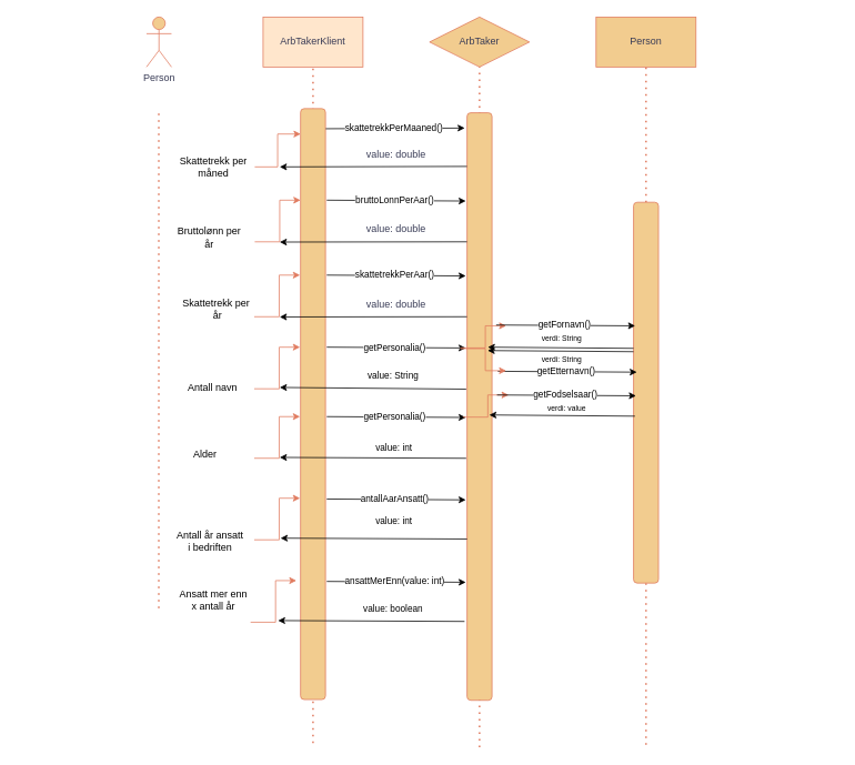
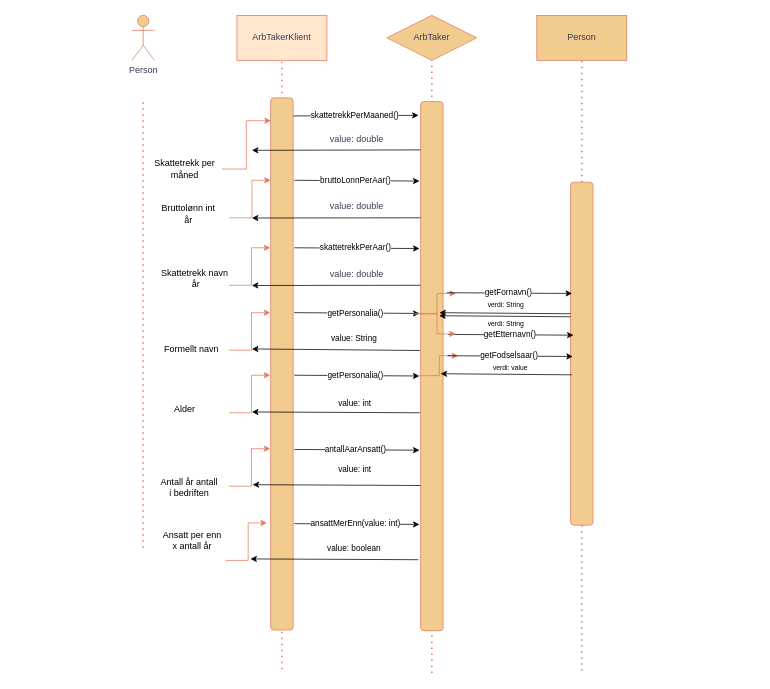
- <mxCell id="19" value="Skattetrekk per&lt;br&gt;måned" style="text;html=1;align=center;verticalAlign=middle;resizable=0;points=[];autosize=1;strokeColor=none;fillColor=none;fontSize=12;" vertex="1" parent="1"><mxGeometry x="205" y="180" width="100" height="40" as="geometry" /></mxCell>
+ <mxCell id="19" value="Skattetrekk per&lt;br&gt;måned" style="text;html=1;align=center;verticalAlign=middle;resizable=0;points=[];autosize=1;strokeColor=none;fillColor=none;fontSize=12;" vertex="1" parent="1"><mxGeometry x="195" y="205" width="100" height="40" as="geometry" /></mxCell>
- <mxCell id="20" value="Bruttolønn per&lt;br&gt;år" style="text;html=1;align=center;verticalAlign=middle;resizable=0;points=[];autosize=1;strokeColor=none;fillColor=none;fontSize=12;" vertex="1" parent="1"><mxGeometry x="200" y="265" width="100" height="40" as="geometry" /></mxCell>
+ <mxCell id="20" value="Bruttolønn int&lt;br&gt;år" style="text;html=1;align=center;verticalAlign=middle;resizable=0;points=[];autosize=1;strokeColor=none;fillColor=none;fontSize=12;" vertex="1" parent="1"><mxGeometry x="200" y="265" width="100" height="40" as="geometry" /></mxCell>
- <mxCell id="22" value="Skattetrekk per&amp;nbsp;&lt;br&gt;år" style="text;html=1;align=center;verticalAlign=middle;resizable=0;points=[];autosize=1;strokeColor=none;fillColor=none;fontSize=12;" vertex="1" parent="1"><mxGeometry x="205" y="350.94" width="110" height="40" as="geometry" /></mxCell>
+ <mxCell id="22" value="Skattetrekk navn&amp;nbsp;&lt;br&gt;år" style="text;html=1;align=center;verticalAlign=middle;resizable=0;points=[];autosize=1;strokeColor=none;fillColor=none;fontSize=12;" vertex="1" parent="1"><mxGeometry x="205" y="350.94" width="110" height="40" as="geometry" /></mxCell>
- <mxCell id="33" value="Antall navn" style="text;html=1;align=center;verticalAlign=middle;resizable=0;points=[];autosize=1;strokeColor=none;fillColor=none;fontSize=12;" vertex="1" parent="1"><mxGeometry x="204.38" y="450" width="100" height="30" as="geometry" /></mxCell>
+ <mxCell id="33" value="Formellt navn" style="text;html=1;align=center;verticalAlign=middle;resizable=0;points=[];autosize=1;strokeColor=none;fillColor=none;fontSize=12;" vertex="1" parent="1"><mxGeometry x="204.38" y="450" width="100" height="30" as="geometry" /></mxCell>
- <mxCell id="60" value="Antall år ansatt&lt;br&gt;i bedriften" style="text;html=1;align=center;verticalAlign=middle;resizable=0;points=[];autosize=1;strokeColor=none;fillColor=none;fontSize=12;" vertex="1" parent="1"><mxGeometry x="202" y="629" width="98" height="41" as="geometry" /></mxCell>
+ <mxCell id="60" value="Antall år antall&lt;br&gt;i bedriften" style="text;html=1;align=center;verticalAlign=middle;resizable=0;points=[];autosize=1;strokeColor=none;fillColor=none;fontSize=12;" vertex="1" parent="1"><mxGeometry x="202" y="629" width="98" height="41" as="geometry" /></mxCell>
- <mxCell id="66" value="Ansatt mer enn &lt;br&gt;x antall år" style="text;html=1;align=center;verticalAlign=middle;resizable=0;points=[];autosize=1;strokeColor=none;fillColor=none;fontSize=12;" vertex="1" parent="1"><mxGeometry x="205" y="699" width="99" height="41" as="geometry" /></mxCell>
+ <mxCell id="66" value="Ansatt per enn &lt;br&gt;x antall år" style="text;html=1;align=center;verticalAlign=middle;resizable=0;points=[];autosize=1;strokeColor=none;fillColor=none;fontSize=12;" vertex="1" parent="1"><mxGeometry x="205" y="699" width="99" height="41" as="geometry" /></mxCell>
